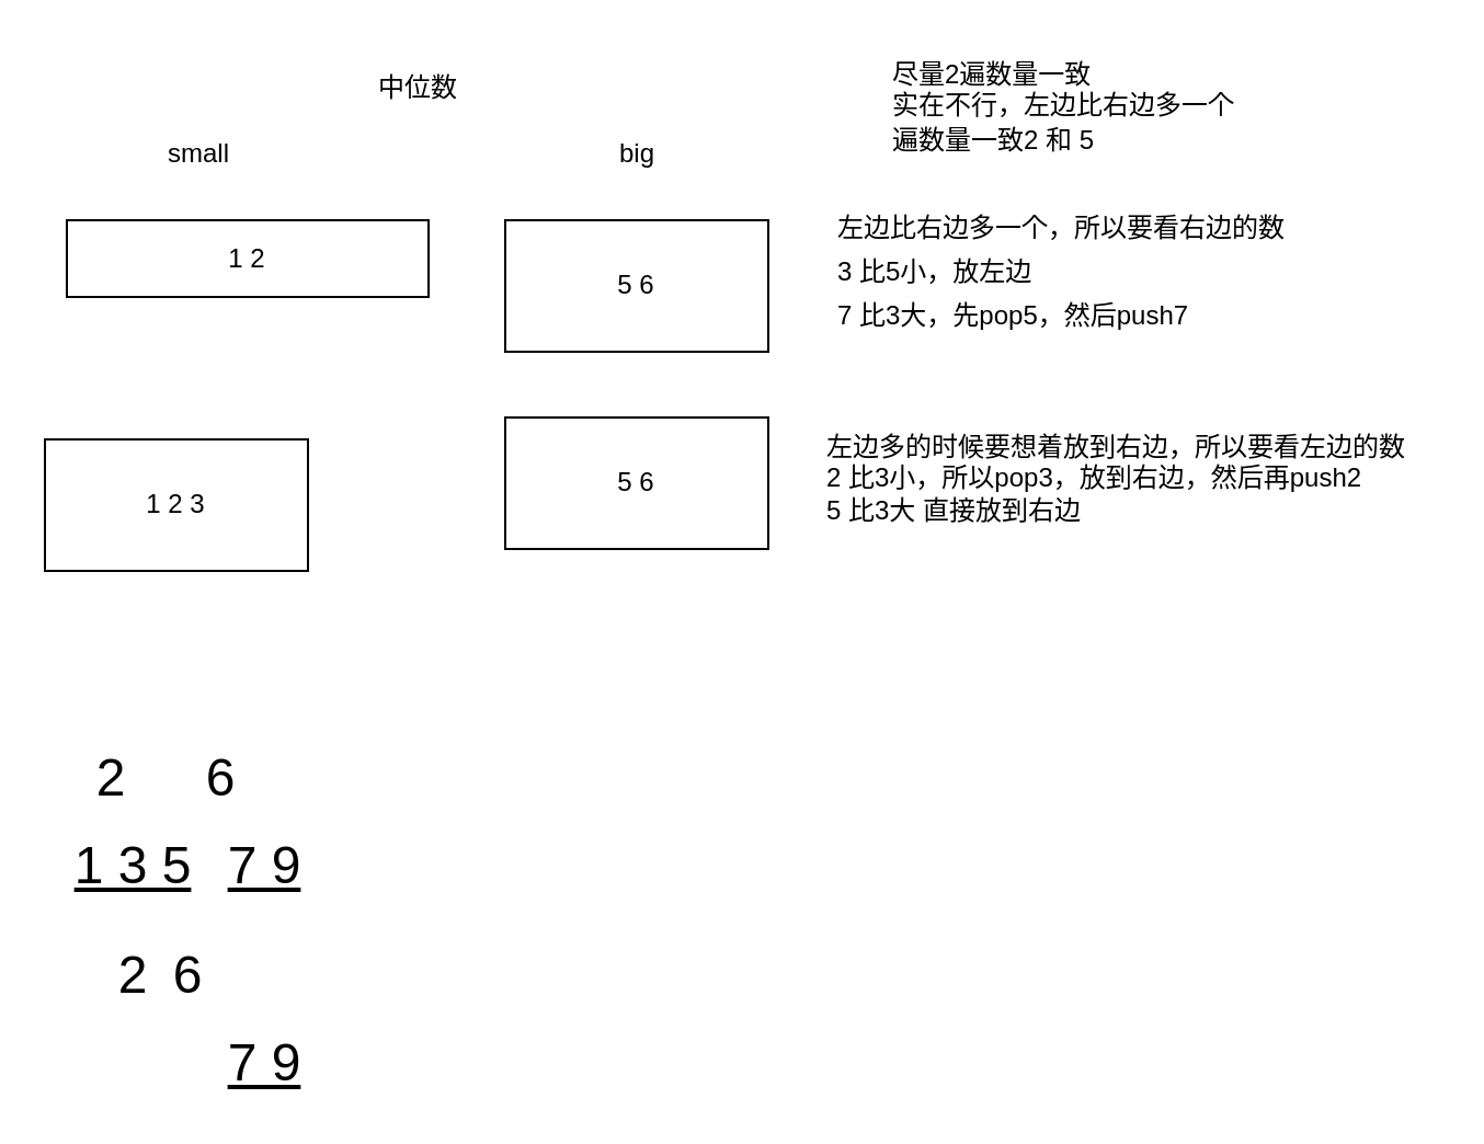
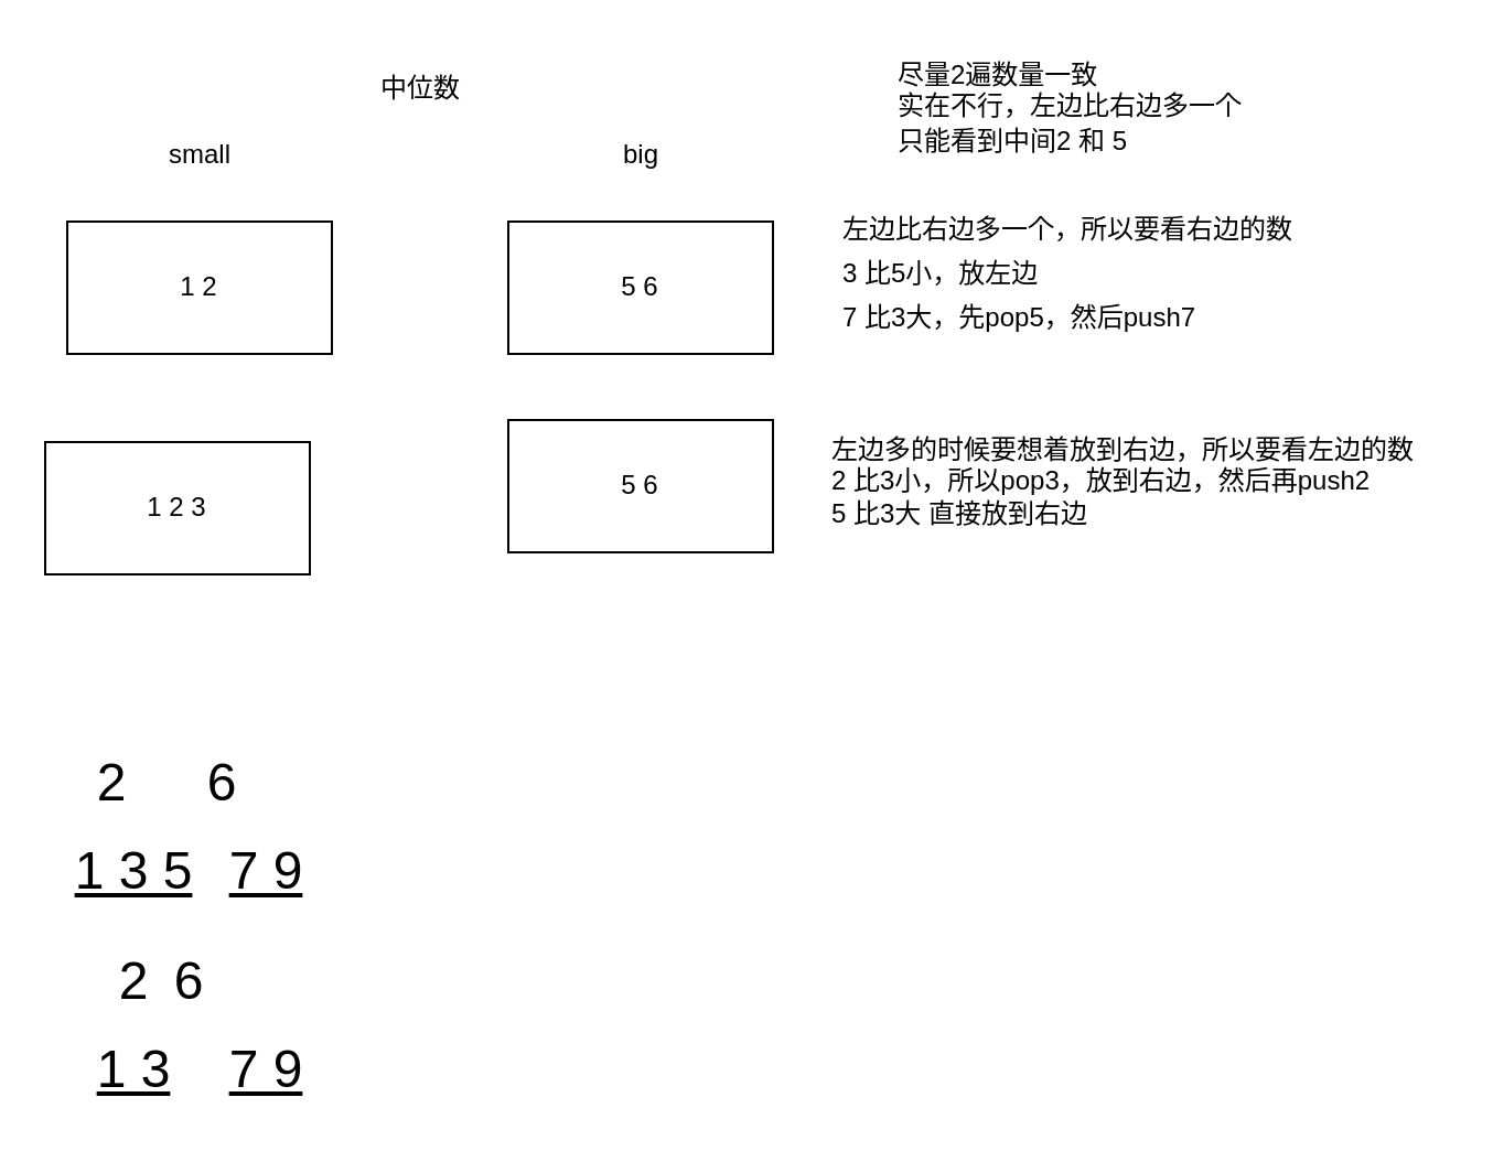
- <mxCell id="12" value="遍数量一致2 和 5" style="text;html=1;align=left;verticalAlign=top;resizable=0;points=[];autosize=1;strokeColor=none;fillColor=none;" vertex="1" parent="1"><mxGeometry x="405" y="50" width="120" height="20" as="geometry" /></mxCell>
+ <mxCell id="12" value="只能看到中间2 和 5" style="text;html=1;align=left;verticalAlign=top;resizable=0;points=[];autosize=1;strokeColor=none;fillColor=none;" vertex="1" parent="1"><mxGeometry x="405" y="50" width="120" height="20" as="geometry" /></mxCell>
- <mxCell id="2" value="1 2" style="rounded=0;whiteSpace=wrap;html=1;" vertex="1" parent="1"><mxGeometry x="30" y="100" width="165" height="35" as="geometry" /></mxCell>
+ <mxCell id="2" value="1 2" style="rounded=0;whiteSpace=wrap;html=1;" vertex="1" parent="1"><mxGeometry x="30" y="100" width="120" height="60" as="geometry" /></mxCell>
+ <mxCell id="17" value="&lt;u style=&quot;font-size: 24px&quot;&gt;1 3&lt;/u&gt;" style="text;html=1;align=center;verticalAlign=middle;resizable=0;points=[];autosize=1;strokeColor=none;fillColor=none;fontSize=24;" vertex="1" parent="1"><mxGeometry x="35" y="470" width="50" height="30" as="geometry" /></mxCell>
